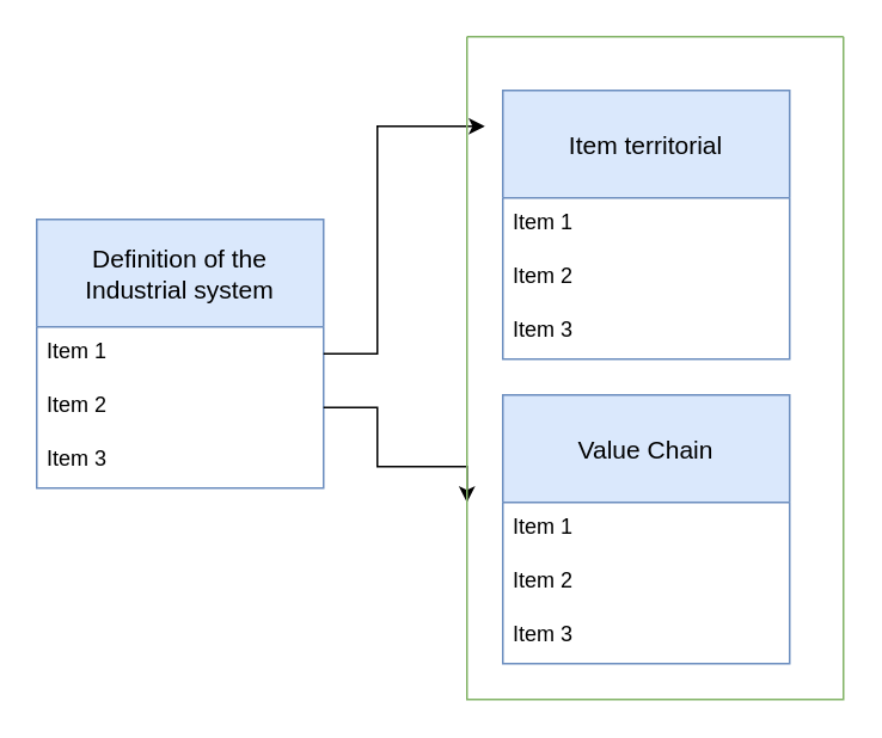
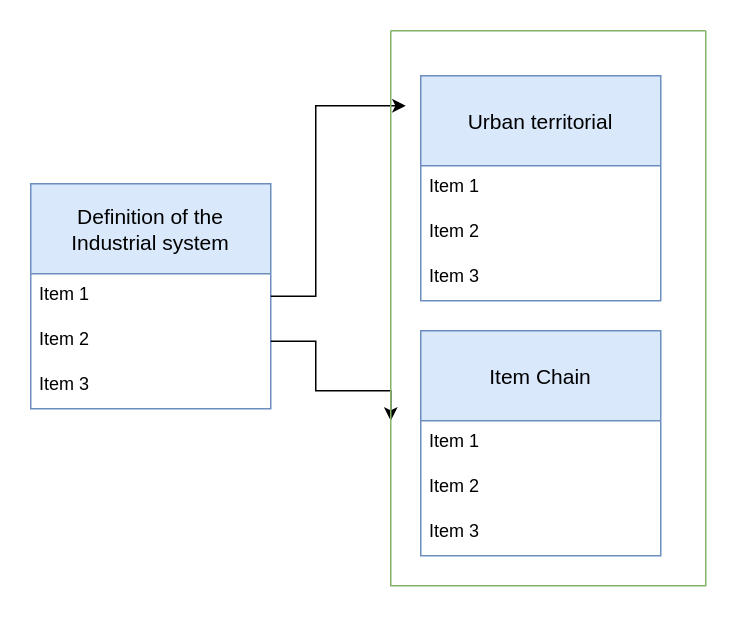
- <mxCell id="6" value="Item territorial" style="swimlane;fontStyle=0;childLayout=stackLayout;horizontal=1;startSize=60;horizontalStack=0;resizeParent=1;resizeParentMax=0;resizeLast=0;collapsible=1;marginBottom=0;align=center;fontSize=14;fillColor=#dae8fc;strokeColor=#6c8ebf;" vertex="1" parent="1"><mxGeometry x="280" y="50" width="160" height="150" as="geometry" /></mxCell>
+ <mxCell id="6" value="Urban territorial" style="swimlane;fontStyle=0;childLayout=stackLayout;horizontal=1;startSize=60;horizontalStack=0;resizeParent=1;resizeParentMax=0;resizeLast=0;collapsible=1;marginBottom=0;align=center;fontSize=14;fillColor=#dae8fc;strokeColor=#6c8ebf;" vertex="1" parent="1"><mxGeometry x="280" y="50" width="160" height="150" as="geometry" /></mxCell>
- <mxCell id="10" value="Value Chain" style="swimlane;fontStyle=0;childLayout=stackLayout;horizontal=1;startSize=60;horizontalStack=0;resizeParent=1;resizeParentMax=0;resizeLast=0;collapsible=1;marginBottom=0;align=center;fontSize=14;fillColor=#dae8fc;strokeColor=#6c8ebf;" vertex="1" parent="1"><mxGeometry x="280" y="220" width="160" height="150" as="geometry" /></mxCell>
+ <mxCell id="10" value="Item Chain" style="swimlane;fontStyle=0;childLayout=stackLayout;horizontal=1;startSize=60;horizontalStack=0;resizeParent=1;resizeParentMax=0;resizeLast=0;collapsible=1;marginBottom=0;align=center;fontSize=14;fillColor=#dae8fc;strokeColor=#6c8ebf;" vertex="1" parent="1"><mxGeometry x="280" y="220" width="160" height="150" as="geometry" /></mxCell>
